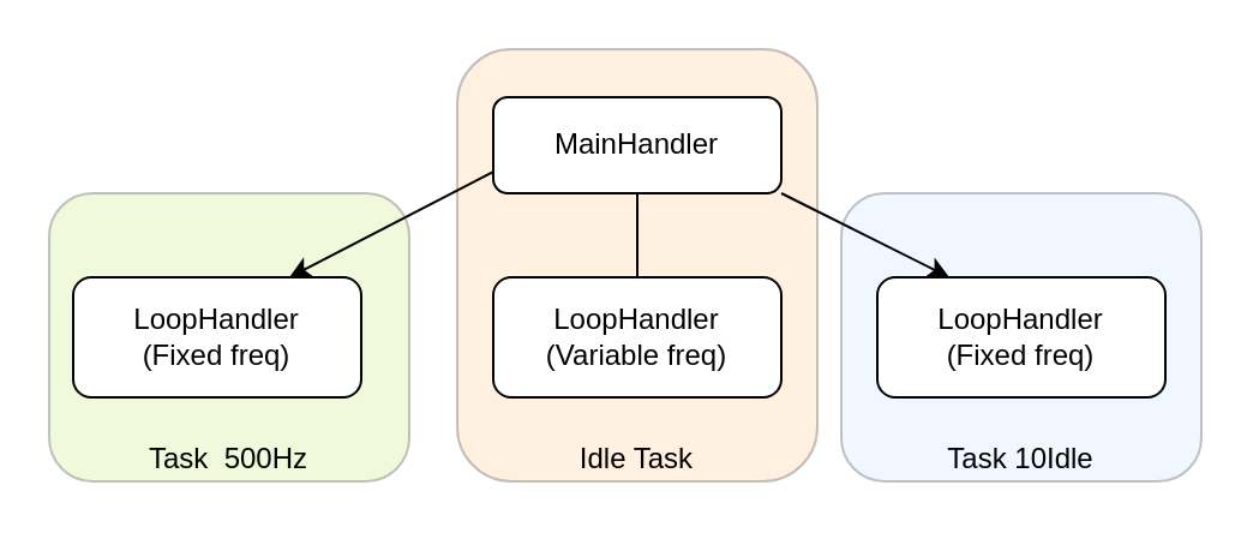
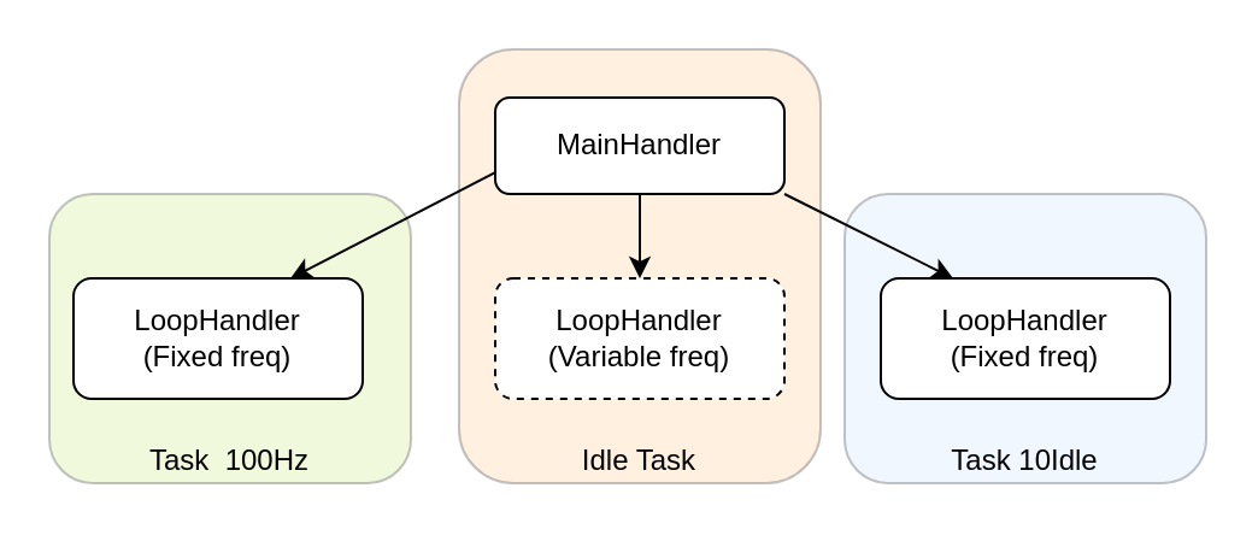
- <mxCell id="6" style="edgeStyle=none;html=1;exitX=0.5;exitY=1;exitDx=0;exitDy=0;entryX=0.5;entryY=0;entryDx=0;entryDy=0;endArrow=none;" edge="1" parent="1" source="8" target="11"><mxGeometry relative="1" as="geometry" /></mxCell>
+ <mxCell id="6" style="edgeStyle=none;html=1;exitX=0.5;exitY=1;exitDx=0;exitDy=0;entryX=0.5;entryY=0;entryDx=0;entryDy=0;" edge="1" parent="1" source="8" target="11"><mxGeometry relative="1" as="geometry" /></mxCell>
- <mxCell id="11" value="LoopHandler&lt;br&gt;(Variable freq)" style="rounded=1;whiteSpace=wrap;html=1;" parent="1" vertex="1"><mxGeometry x="205" y="115" width="120" height="50" as="geometry" /></mxCell>
+ <mxCell id="11" value="LoopHandler&lt;br&gt;(Variable freq)" style="rounded=1;whiteSpace=wrap;html=1;dashed=1;" parent="1" vertex="1"><mxGeometry x="205" y="115" width="120" height="50" as="geometry" /></mxCell>
- <mxCell id="2" value="Task&amp;nbsp; 500Hz" style="rounded=1;whiteSpace=wrap;html=1;fillColor=#cdeb8b;strokeColor=#36393d;opacity=30;verticalAlign=bottom;" parent="1" vertex="1"><mxGeometry x="20" y="80" width="150" height="120" as="geometry" /></mxCell>
+ <mxCell id="2" value="Task&amp;nbsp; 100Hz" style="rounded=1;whiteSpace=wrap;html=1;fillColor=#cdeb8b;strokeColor=#36393d;opacity=30;verticalAlign=bottom;" parent="1" vertex="1"><mxGeometry x="20" y="80" width="150" height="120" as="geometry" /></mxCell>
